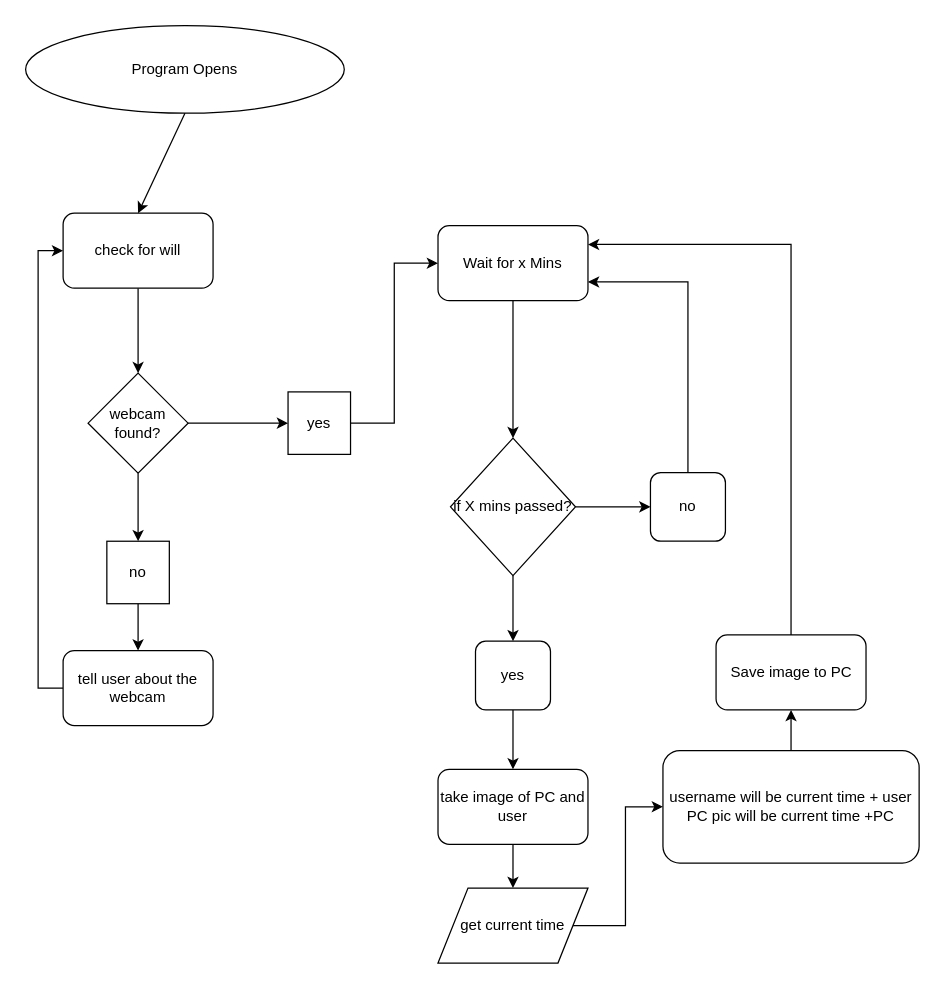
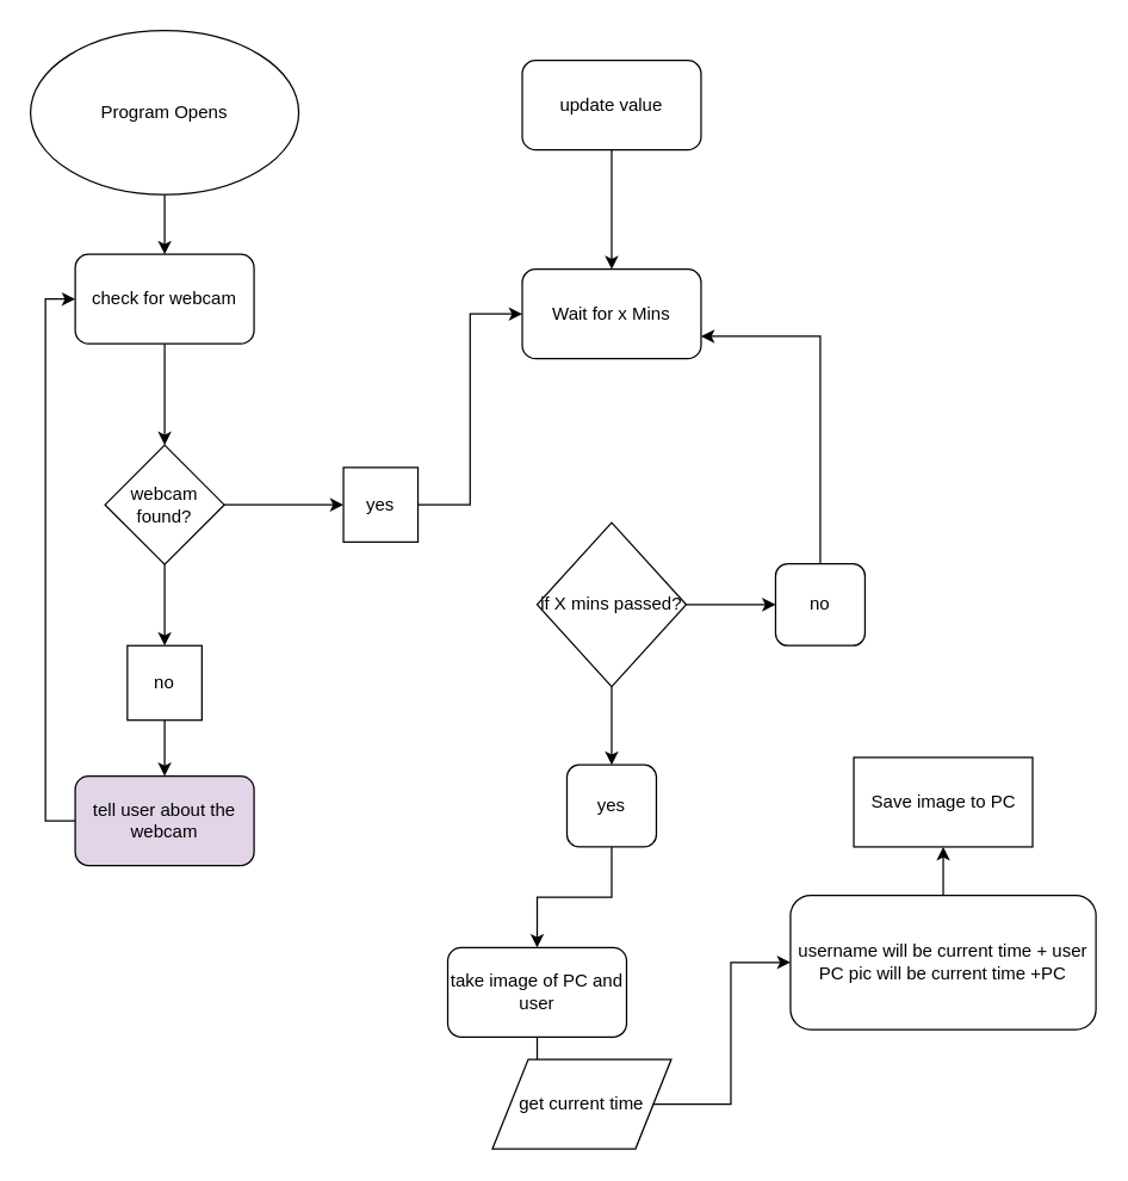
- <mxCell id="2" value="Program Opens" style="ellipse;whiteSpace=wrap;html=1;" vertex="1" parent="1"><mxGeometry x="20" y="20" width="255" height="70" as="geometry" /></mxCell>
+ <mxCell id="2" value="Program Opens" style="ellipse;whiteSpace=wrap;html=1;" vertex="1" parent="1"><mxGeometry x="20" y="20" width="180" height="110" as="geometry" /></mxCell>
+ <mxCell id="25" value="update value" style="rounded=1;whiteSpace=wrap;html=1;" vertex="1" parent="1"><mxGeometry x="350" y="40" width="120" height="60" as="geometry" /></mxCell>
+ <mxCell id="24" style="edgeStyle=orthogonalEdgeStyle;rounded=0;orthogonalLoop=1;jettySize=auto;html=1;" edge="1" parent="1" source="25" target="3"><mxGeometry relative="1" as="geometry" /></mxCell>
- <mxCell id="14" value="check for will" style="rounded=1;whiteSpace=wrap;html=1;" vertex="1" parent="1"><mxGeometry x="50" y="170" width="120" height="60" as="geometry" /></mxCell>
+ <mxCell id="14" value="check for webcam" style="rounded=1;whiteSpace=wrap;html=1;" vertex="1" parent="1"><mxGeometry x="50" y="170" width="120" height="60" as="geometry" /></mxCell>
- <mxCell id="28" style="edgeStyle=orthogonalEdgeStyle;rounded=0;orthogonalLoop=1;jettySize=auto;html=1;entryX=1;entryY=0.25;entryDx=0;entryDy=0;exitX=0.5;exitY=0;exitDx=0;exitDy=0;" edge="1" parent="1" source="29" target="3"><mxGeometry relative="1" as="geometry"><mxPoint x="760" y="190" as="targetPoint" /><Array as="points"><mxPoint x="633" y="195" /></Array></mxGeometry></mxCell>
- <mxCell id="6" value="" style="endArrow=classic;html=1;entryX=0.5;entryY=0;entryDx=0;entryDy=0;exitX=0.5;exitY=1;exitDx=0;exitDy=0;" edge="1" parent="1" source="3" target="5"><mxGeometry width="50" height="50" relative="1" as="geometry"><mxPoint x="410" y="250" as="sourcePoint" /><mxPoint x="434" y="200" as="targetPoint" /></mxGeometry></mxCell>
- <mxCell id="29" value="Save image to PC" style="rounded=1;whiteSpace=wrap;html=1;" vertex="1" parent="1"><mxGeometry x="572.5" y="507.5" width="120" height="60" as="geometry" /></mxCell>
+ <mxCell id="29" value="Save image to PC" style="whiteSpace=wrap;html=1;rounded=0;" vertex="1" parent="1"><mxGeometry x="572.5" y="507.5" width="120" height="60" as="geometry" /></mxCell>
- <mxCell id="23" value="tell user about the webcam" style="rounded=1;whiteSpace=wrap;html=1;" vertex="1" parent="1"><mxGeometry x="50" y="520" width="120" height="60" as="geometry" /></mxCell>
+ <mxCell id="23" value="tell user about the webcam" style="rounded=1;whiteSpace=wrap;html=1;fillColor=#e1d5e7;" vertex="1" parent="1"><mxGeometry x="50" y="520" width="120" height="60" as="geometry" /></mxCell>
- <mxCell id="27" value="take image of PC and user" style="rounded=1;whiteSpace=wrap;html=1;" vertex="1" parent="1"><mxGeometry x="350" y="615" width="120" height="60" as="geometry" /></mxCell>
+ <mxCell id="27" value="take image of PC and user" style="rounded=1;whiteSpace=wrap;html=1;" vertex="1" parent="1"><mxGeometry x="300" y="635" width="120" height="60" as="geometry" /></mxCell>
- <mxCell id="33" value="get current time" style="shape=parallelogram;perimeter=parallelogramPerimeter;whiteSpace=wrap;html=1;" vertex="1" parent="1"><mxGeometry x="350" y="710" width="120" height="60" as="geometry" /></mxCell>
+ <mxCell id="33" value="get current time" style="shape=parallelogram;perimeter=parallelogramPerimeter;whiteSpace=wrap;html=1;" vertex="1" parent="1"><mxGeometry x="330" y="710" width="120" height="60" as="geometry" /></mxCell>
